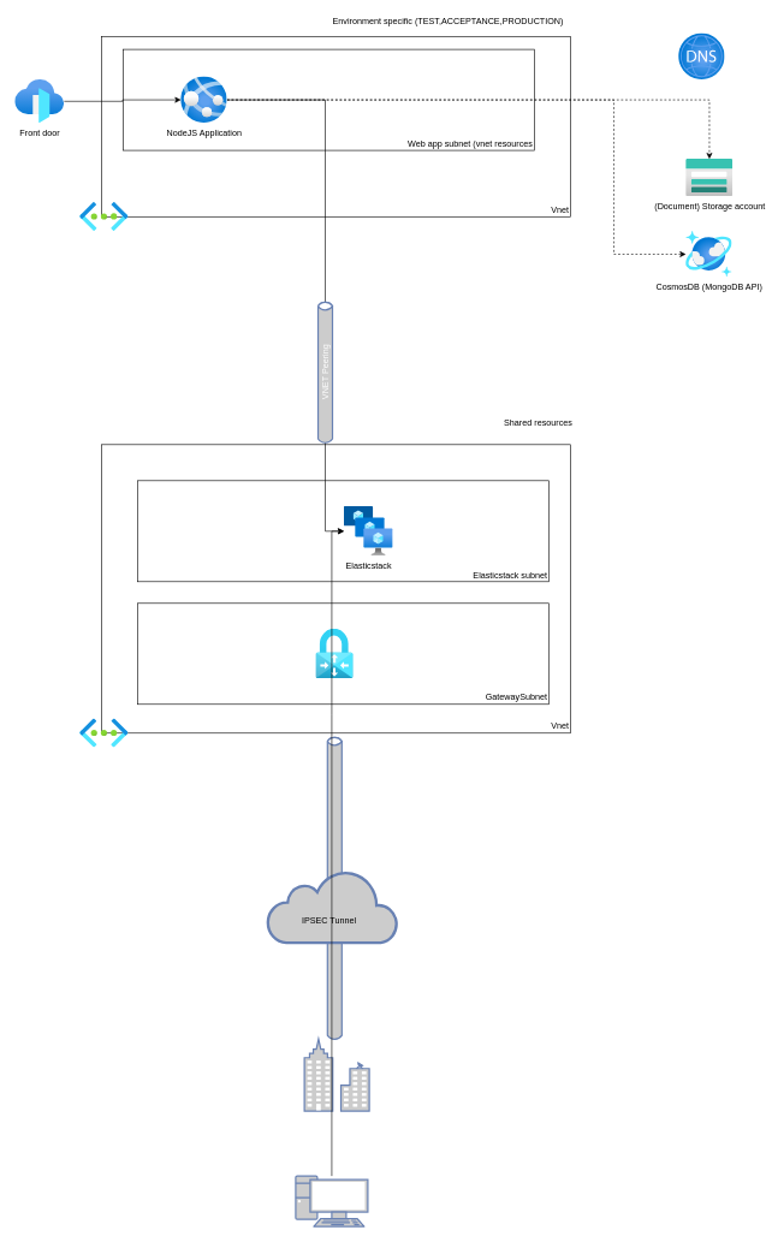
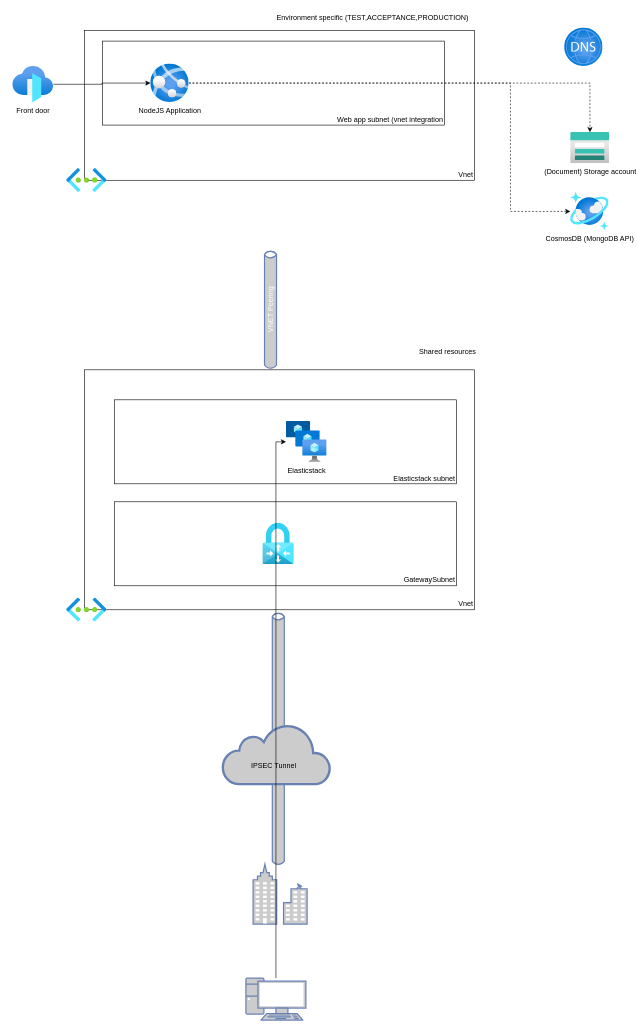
- <mxCell id="5" value="Web app subnet (vnet resources" style="whiteSpace=wrap;html=1;align=right;verticalAlign=bottom;" vertex="1" parent="1"><mxGeometry x="170" y="68" width="570" height="140" as="geometry" /></mxCell>
+ <mxCell id="5" value="Web app subnet (vnet integration" style="whiteSpace=wrap;html=1;align=right;verticalAlign=bottom;" vertex="1" parent="1"><mxGeometry x="170" y="68" width="570" height="140" as="geometry" /></mxCell>
- <mxCell id="6" style="edgeStyle=orthogonalEdgeStyle;rounded=0;orthogonalLoop=1;jettySize=auto;html=1;" edge="1" parent="1" source="9" target="17"><mxGeometry relative="1" as="geometry"><Array as="points"><mxPoint x="450" y="138" /></Array></mxGeometry></mxCell>
